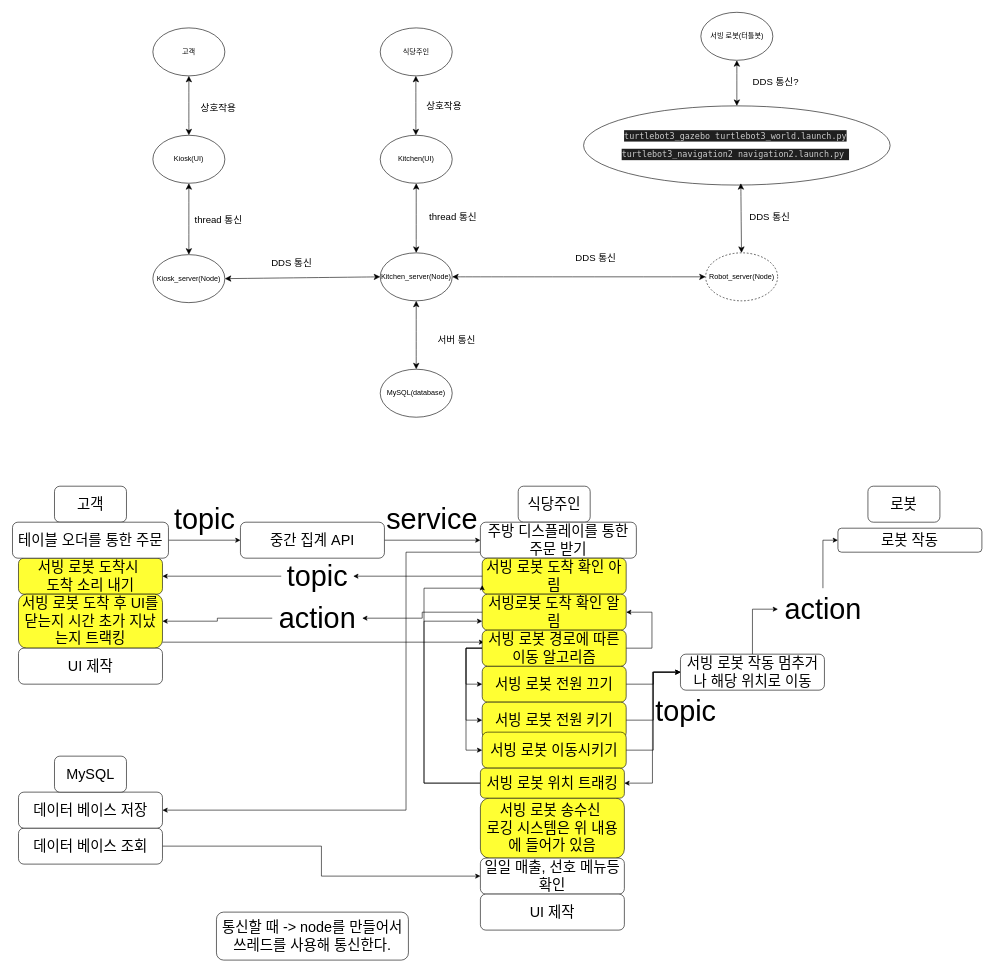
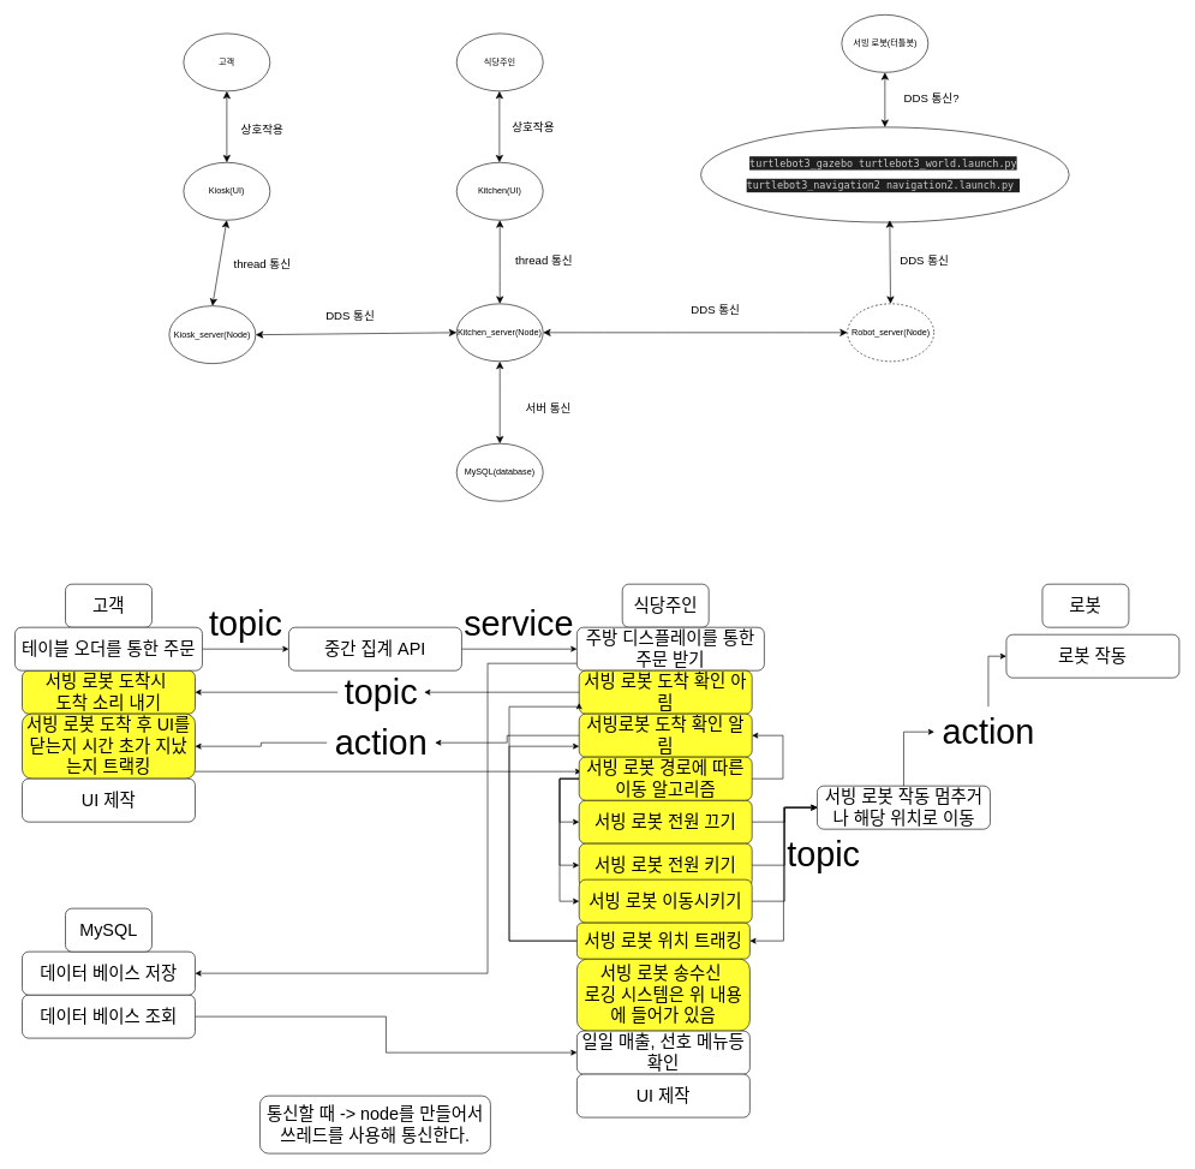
- <mxCell id="8" value="Kiosk_server(Node)" style="ellipse;whiteSpace=wrap;html=1;" parent="1" vertex="1"><mxGeometry x="254" y="424" width="120" height="80" as="geometry" /></mxCell>
+ <mxCell id="8" value="Kiosk_server(Node)" style="ellipse;whiteSpace=wrap;html=1;" parent="1" vertex="1"><mxGeometry x="234" y="424" width="120" height="80" as="geometry" /></mxCell>
- <mxCell id="73" value="&lt;span style=&quot;font-size: 24px;&quot;&gt;로봇 작동&lt;/span&gt;" style="rounded=1;whiteSpace=wrap;html=1;" parent="1" vertex="1"><mxGeometry x="1396" y="880" width="240" height="40" as="geometry" /></mxCell>
+ <mxCell id="73" value="&lt;span style=&quot;font-size: 24px;&quot;&gt;로봇 작동&lt;/span&gt;" style="rounded=1;whiteSpace=wrap;html=1;" parent="1" vertex="1"><mxGeometry x="1396" y="880" width="240" height="60" as="geometry" /></mxCell>
